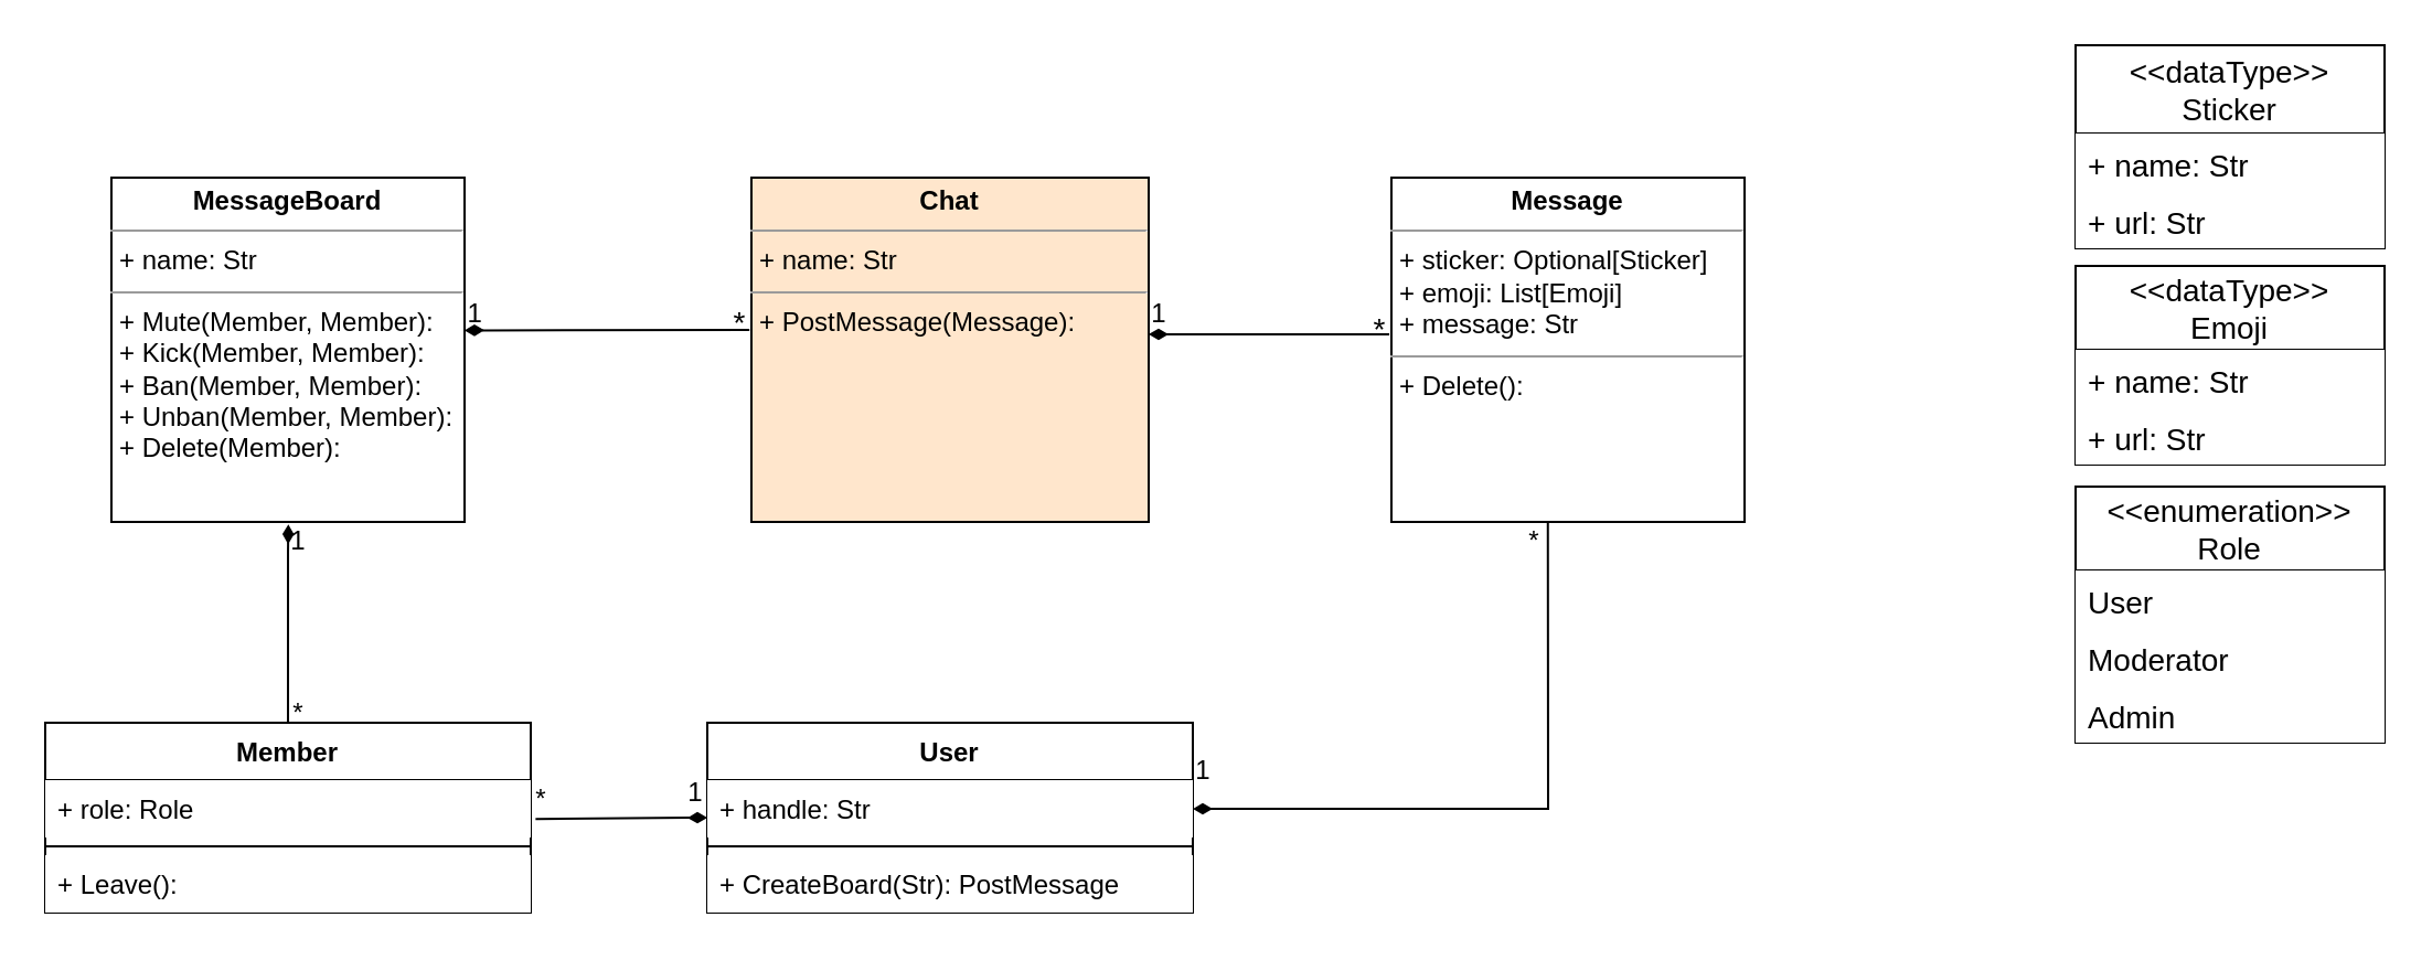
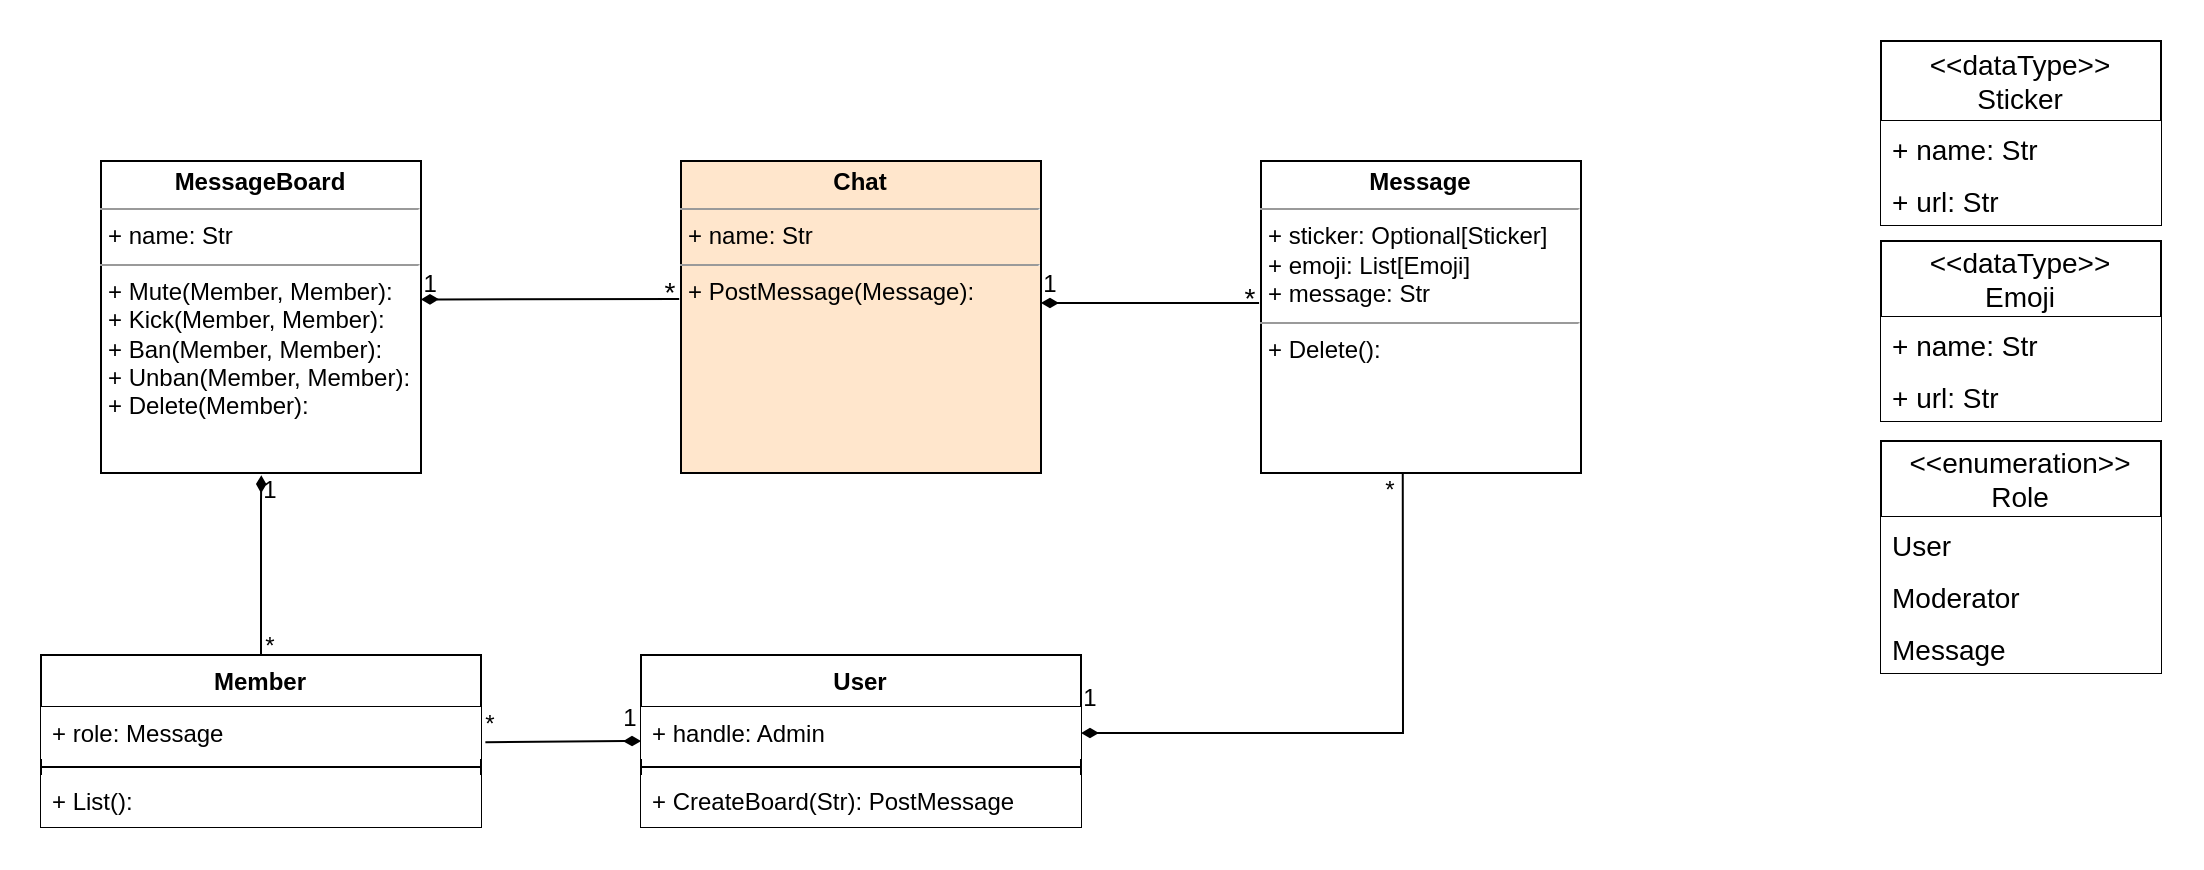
- <mxCell id="27" value="Admin" style="text;strokeColor=none;fillColor=default;align=left;verticalAlign=top;spacingLeft=4;spacingRight=4;overflow=hidden;rotatable=0;points=[[0,0.5],[1,0.5]];portConstraint=eastwest;fontSize=14;" vertex="1" parent="24"><mxGeometry y="90" width="140" height="26" as="geometry" /></mxCell>
+ <mxCell id="27" value="Message" style="text;strokeColor=none;fillColor=default;align=left;verticalAlign=top;spacingLeft=4;spacingRight=4;overflow=hidden;rotatable=0;points=[[0,0.5],[1,0.5]];portConstraint=eastwest;fontSize=14;" vertex="1" parent="24"><mxGeometry y="90" width="140" height="26" as="geometry" /></mxCell>
- <mxCell id="32" value="+ role: Role" style="text;strokeColor=none;fillColor=default;align=left;verticalAlign=top;spacingLeft=4;spacingRight=4;overflow=hidden;rotatable=0;points=[[0,0.5],[1,0.5]];portConstraint=eastwest;fontSize=12;" vertex="1" parent="31"><mxGeometry y="26" width="220" height="26" as="geometry" /></mxCell>
+ <mxCell id="32" value="+ role: Message" style="text;strokeColor=none;fillColor=default;align=left;verticalAlign=top;spacingLeft=4;spacingRight=4;overflow=hidden;rotatable=0;points=[[0,0.5],[1,0.5]];portConstraint=eastwest;fontSize=12;" vertex="1" parent="31"><mxGeometry y="26" width="220" height="26" as="geometry" /></mxCell>
- <mxCell id="15" value="+ handle: Str" style="text;strokeColor=none;fillColor=default;align=left;verticalAlign=top;spacingLeft=4;spacingRight=4;overflow=hidden;rotatable=0;points=[[0,0.5],[1,0.5]];portConstraint=eastwest;fontSize=12;" vertex="1" parent="14"><mxGeometry y="26" width="220" height="26" as="geometry" /></mxCell>
+ <mxCell id="15" value="+ handle: Admin" style="text;strokeColor=none;fillColor=default;align=left;verticalAlign=top;spacingLeft=4;spacingRight=4;overflow=hidden;rotatable=0;points=[[0,0.5],[1,0.5]];portConstraint=eastwest;fontSize=12;" vertex="1" parent="14"><mxGeometry y="26" width="220" height="26" as="geometry" /></mxCell>
- <mxCell id="34" value="+ Leave():" style="text;strokeColor=none;fillColor=default;align=left;verticalAlign=top;spacingLeft=4;spacingRight=4;overflow=hidden;rotatable=0;points=[[0,0.5],[1,0.5]];portConstraint=eastwest;fontSize=12;" vertex="1" parent="31"><mxGeometry y="60" width="220" height="26" as="geometry" /></mxCell>
+ <mxCell id="34" value="+ List():" style="text;strokeColor=none;fillColor=default;align=left;verticalAlign=top;spacingLeft=4;spacingRight=4;overflow=hidden;rotatable=0;points=[[0,0.5],[1,0.5]];portConstraint=eastwest;fontSize=12;" vertex="1" parent="31"><mxGeometry y="60" width="220" height="26" as="geometry" /></mxCell>
